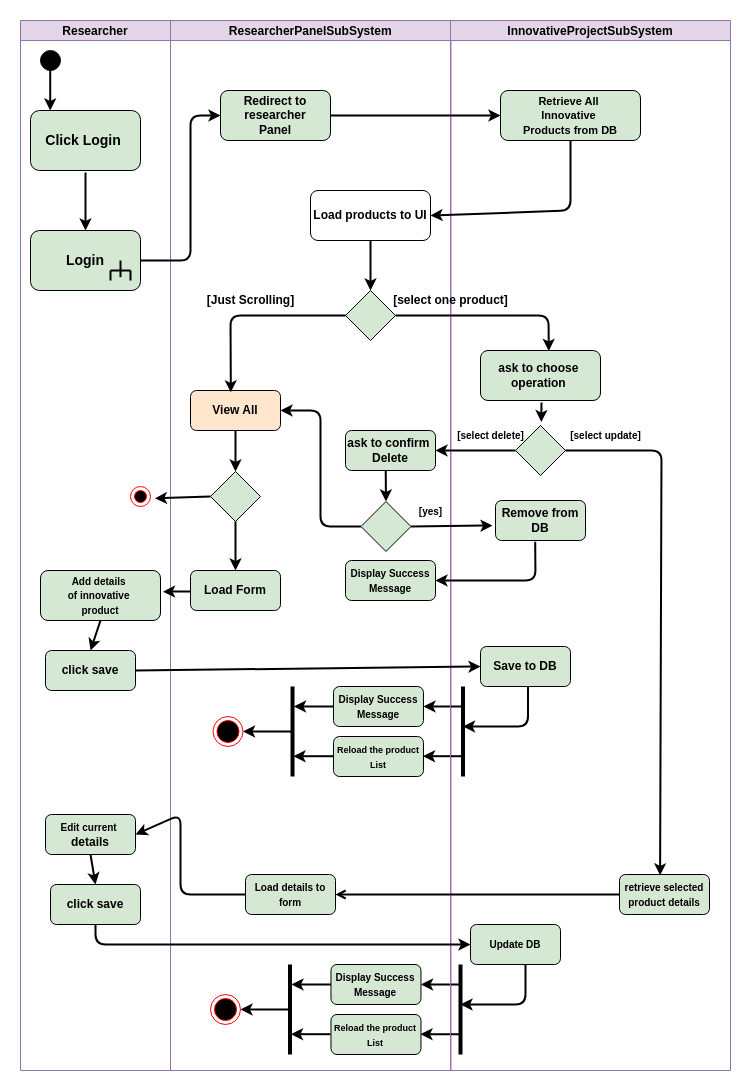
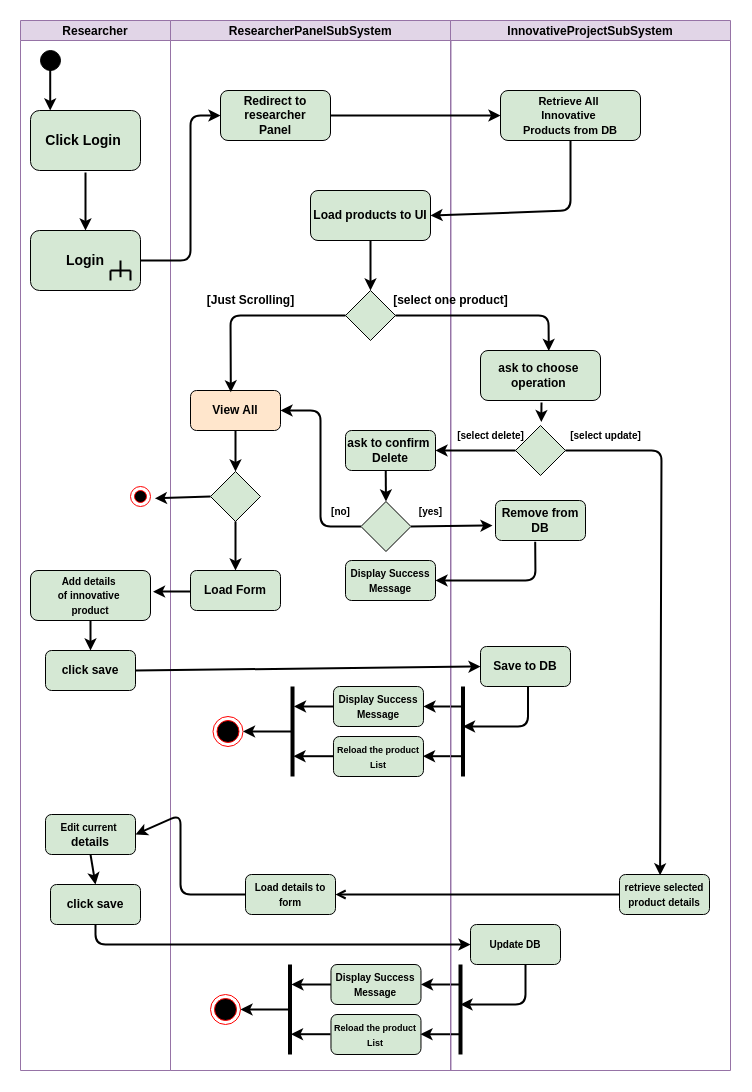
- <mxCell id="23" value="&lt;b&gt;&lt;font&gt;&lt;font style=&quot;font-size: 12px&quot;&gt;Load products to UI&lt;/font&gt;&lt;br&gt;&lt;/font&gt;&lt;/b&gt;" style="rounded=1;whiteSpace=wrap;html=1;fillColor=#ffffff;" parent="21" vertex="1"><mxGeometry x="140" y="170" width="120" height="50" as="geometry" /></mxCell>
+ <mxCell id="23" value="&lt;b&gt;&lt;font&gt;&lt;font style=&quot;font-size: 12px&quot;&gt;Load products to UI&lt;/font&gt;&lt;br&gt;&lt;/font&gt;&lt;/b&gt;" style="rounded=1;whiteSpace=wrap;html=1;fillColor=#D5E8D4;" parent="21" vertex="1"><mxGeometry x="140" y="170" width="120" height="50" as="geometry" /></mxCell>
+ <mxCell id="35" value="&lt;b&gt;&lt;font style=&quot;font-size: 10px&quot;&gt;[no]&lt;/font&gt;&lt;/b&gt;" style="text;html=1;align=center;verticalAlign=middle;resizable=0;points=[];autosize=1;" parent="21" vertex="1"><mxGeometry x="155.48" y="481" width="30" height="20" as="geometry" /></mxCell>
- <mxCell id="18" value="&lt;b style=&quot;font-size: 10px&quot;&gt;&lt;font style=&quot;font-size: 10px&quot;&gt;&lt;span&gt;Add details&amp;nbsp;&lt;br&gt;&lt;/span&gt;of innovative&amp;nbsp;&lt;br&gt;product&lt;br&gt;&lt;/font&gt;&lt;/b&gt;" style="rounded=1;whiteSpace=wrap;html=1;fillColor=#D5E8D4;" parent="2" vertex="1"><mxGeometry x="20" y="550" width="120" height="50" as="geometry" /></mxCell>
+ <mxCell id="18" value="&lt;b style=&quot;font-size: 10px&quot;&gt;&lt;font style=&quot;font-size: 10px&quot;&gt;&lt;span&gt;Add details&amp;nbsp;&lt;br&gt;&lt;/span&gt;of innovative&amp;nbsp;&lt;br&gt;product&lt;br&gt;&lt;/font&gt;&lt;/b&gt;" style="rounded=1;whiteSpace=wrap;html=1;fillColor=#D5E8D4;" parent="2" vertex="1"><mxGeometry x="10" y="550" width="120" height="50" as="geometry" /></mxCell>
